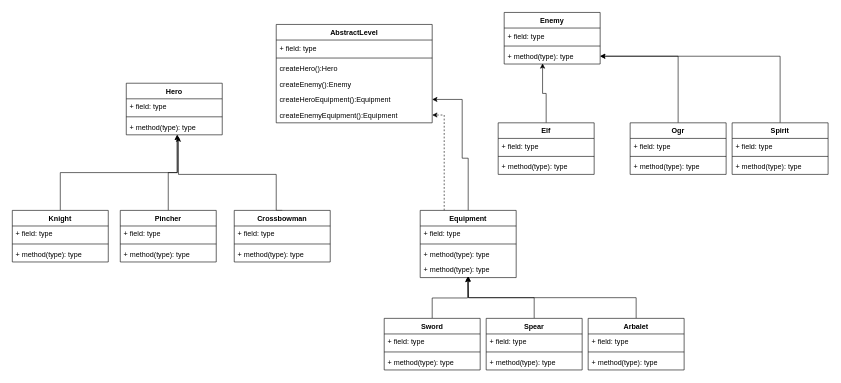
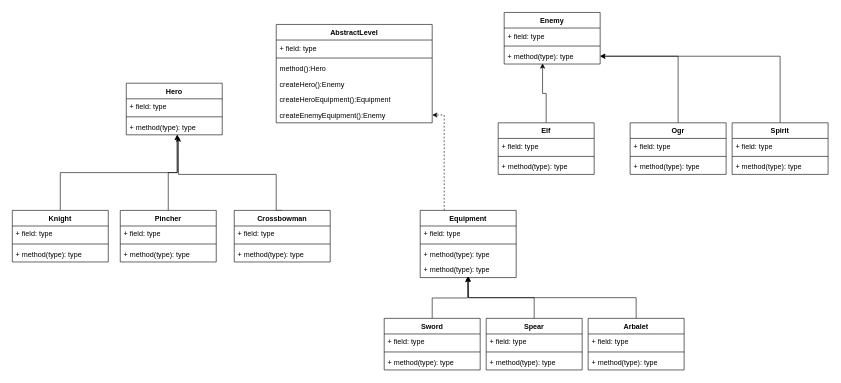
- <mxCell id="20" value="createHero():Hero" style="text;strokeColor=none;fillColor=none;align=left;verticalAlign=top;spacingLeft=4;spacingRight=4;overflow=hidden;rotatable=0;points=[[0,0.5],[1,0.5]];portConstraint=eastwest;" parent="17" vertex="1"><mxGeometry y="60" width="260" height="26" as="geometry" /></mxCell>
+ <mxCell id="20" value="method():Hero" style="text;strokeColor=none;fillColor=none;align=left;verticalAlign=top;spacingLeft=4;spacingRight=4;overflow=hidden;rotatable=0;points=[[0,0.5],[1,0.5]];portConstraint=eastwest;" parent="17" vertex="1"><mxGeometry y="60" width="260" height="26" as="geometry" /></mxCell>
- <mxCell id="21" value="createEnemy():Enemy" style="text;strokeColor=none;fillColor=none;align=left;verticalAlign=top;spacingLeft=4;spacingRight=4;overflow=hidden;rotatable=0;points=[[0,0.5],[1,0.5]];portConstraint=eastwest;" parent="17" vertex="1"><mxGeometry y="86" width="260" height="26" as="geometry" /></mxCell>
+ <mxCell id="21" value="createHero():Enemy" style="text;strokeColor=none;fillColor=none;align=left;verticalAlign=top;spacingLeft=4;spacingRight=4;overflow=hidden;rotatable=0;points=[[0,0.5],[1,0.5]];portConstraint=eastwest;" parent="17" vertex="1"><mxGeometry y="86" width="260" height="26" as="geometry" /></mxCell>
- <mxCell id="10" style="edgeStyle=orthogonalEdgeStyle;rounded=0;orthogonalLoop=1;jettySize=auto;html=1;exitX=0.5;exitY=0;exitDx=0;exitDy=0;entryX=1;entryY=0.5;entryDx=0;entryDy=0;" parent="1" source="12" target="22" edge="1"><mxGeometry relative="1" as="geometry"><Array as="points"><mxPoint x="770" y="263" /></Array></mxGeometry></mxCell>
- <mxCell id="23" value="createEnemyEquipment():Equipment" style="text;strokeColor=none;fillColor=none;align=left;verticalAlign=top;spacingLeft=4;spacingRight=4;overflow=hidden;rotatable=0;points=[[0,0.5],[1,0.5]];portConstraint=eastwest;" parent="17" vertex="1"><mxGeometry y="138" width="260" height="26" as="geometry" /></mxCell>
+ <mxCell id="23" value="createEnemyEquipment():Enemy" style="text;strokeColor=none;fillColor=none;align=left;verticalAlign=top;spacingLeft=4;spacingRight=4;overflow=hidden;rotatable=0;points=[[0,0.5],[1,0.5]];portConstraint=eastwest;" parent="17" vertex="1"><mxGeometry y="138" width="260" height="26" as="geometry" /></mxCell>
